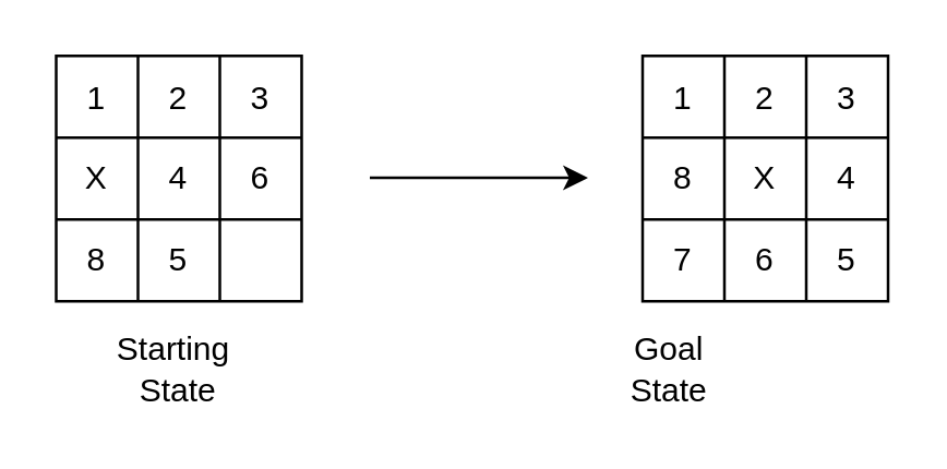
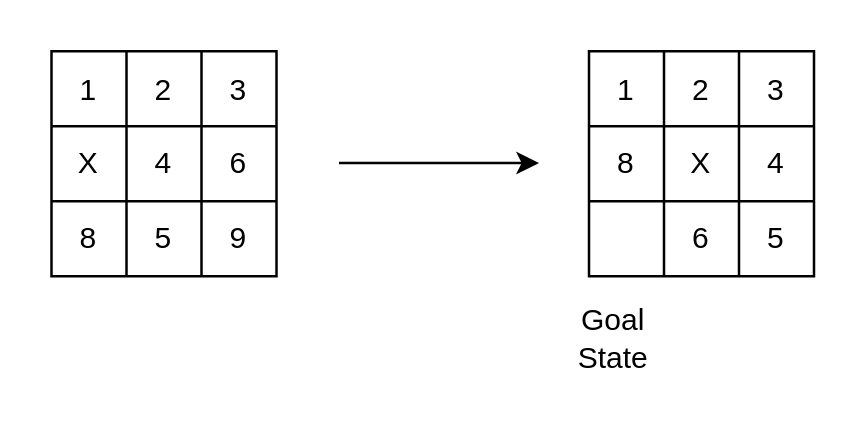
+ <mxCell id="16" value="9" style="text;html=1;align=center;verticalAlign=middle;whiteSpace=wrap;rounded=0;" vertex="1" parent="2"><mxGeometry x="60" y="65" width="30" height="20" as="geometry" /></mxCell>
- <mxCell id="29" value="7" style="text;html=1;align=center;verticalAlign=middle;whiteSpace=wrap;rounded=0;" vertex="1" parent="17"><mxGeometry y="65" width="30" height="20" as="geometry" /></mxCell>
- <mxCell id="33" value="Starting&amp;nbsp;&lt;div&gt;State&lt;/div&gt;" style="text;html=1;align=center;verticalAlign=middle;whiteSpace=wrap;rounded=0;" vertex="1" parent="1"><mxGeometry x="35" y="120" width="60" height="30" as="geometry" /></mxCell>
